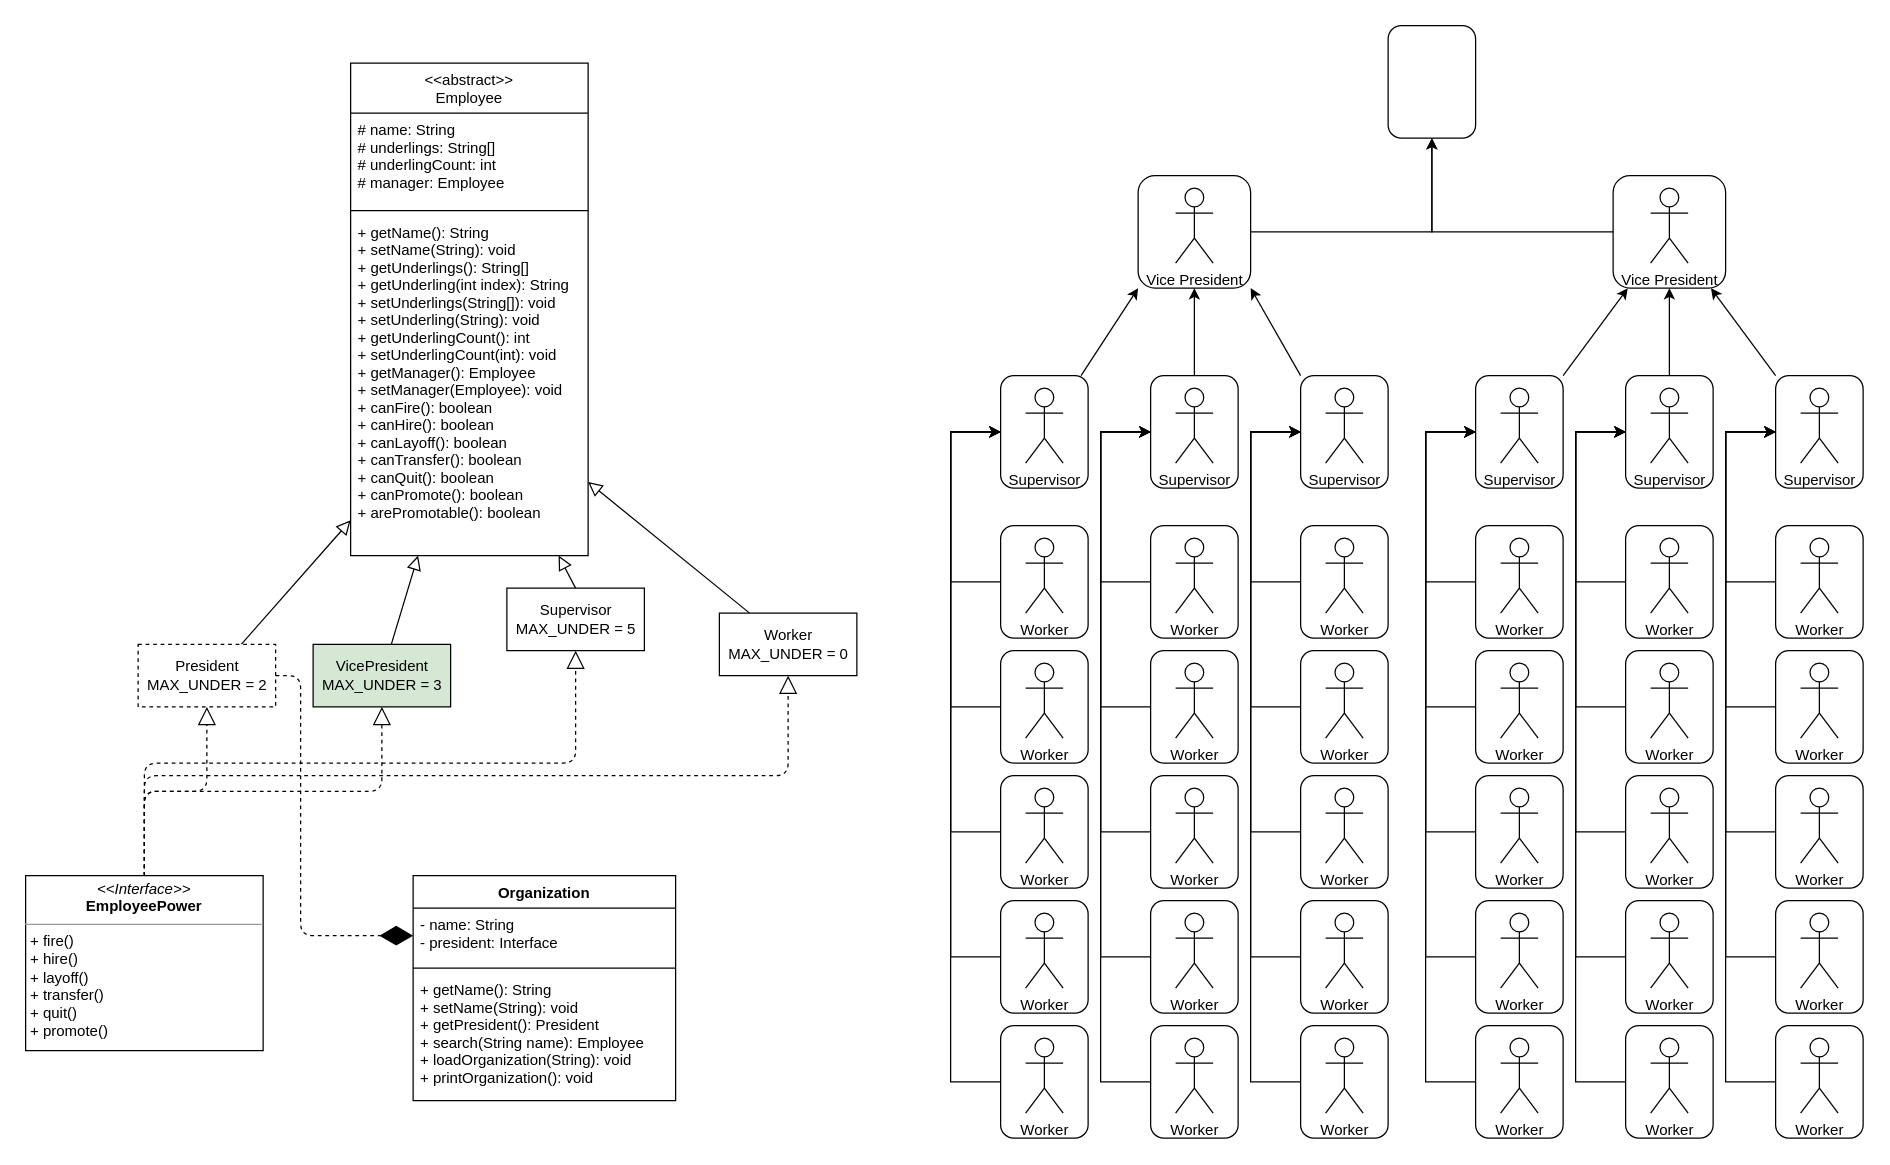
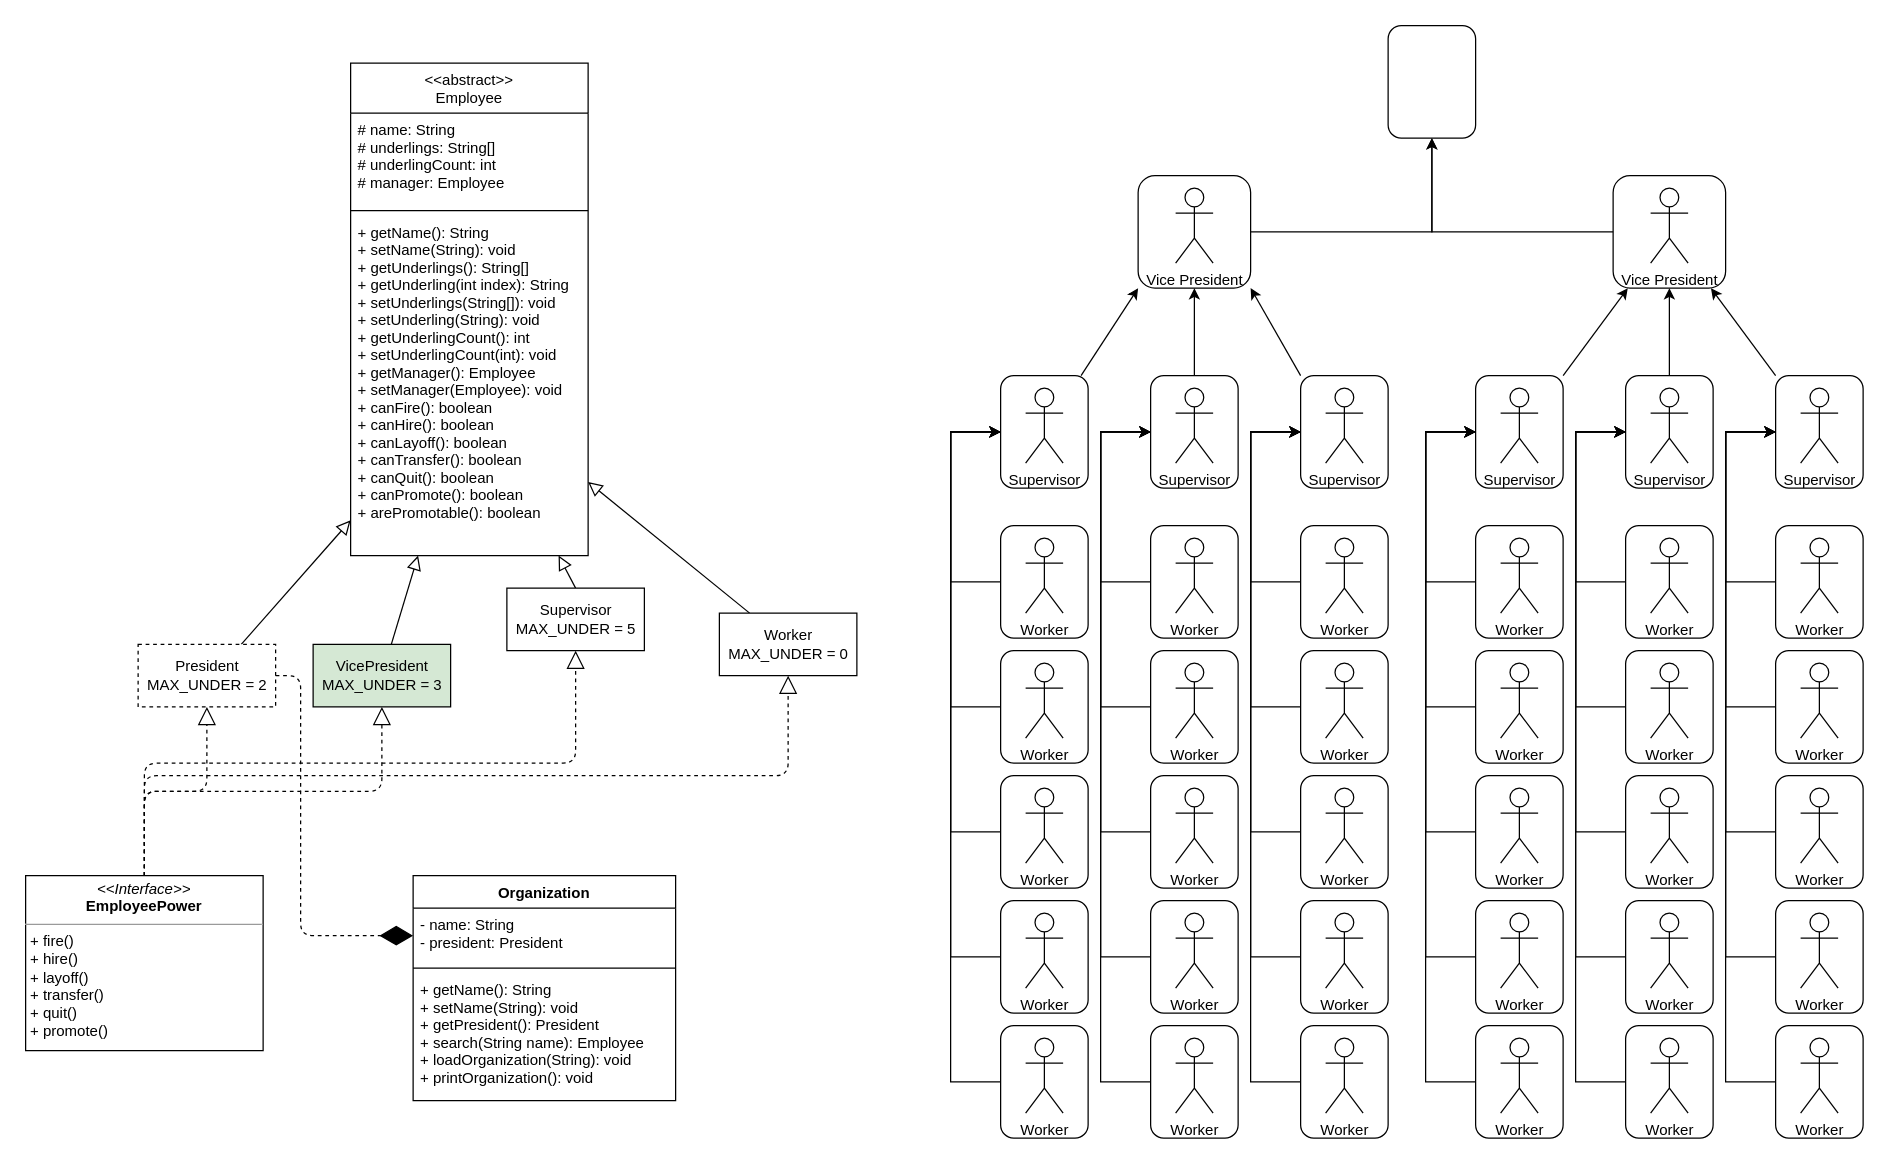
- <mxCell id="175" value="- name: String&#10;- president: Interface" style="text;strokeColor=none;fillColor=none;align=left;verticalAlign=top;spacingLeft=4;spacingRight=4;overflow=hidden;rotatable=0;points=[[0,0.5],[1,0.5]];portConstraint=eastwest;" vertex="1" parent="174"><mxGeometry y="26" width="210" height="44" as="geometry" /></mxCell>
+ <mxCell id="175" value="- name: String&#10;- president: President" style="text;strokeColor=none;fillColor=none;align=left;verticalAlign=top;spacingLeft=4;spacingRight=4;overflow=hidden;rotatable=0;points=[[0,0.5],[1,0.5]];portConstraint=eastwest;" vertex="1" parent="174"><mxGeometry y="26" width="210" height="44" as="geometry" /></mxCell>
